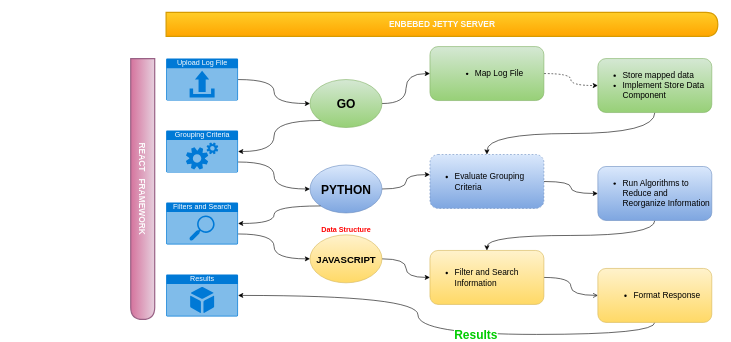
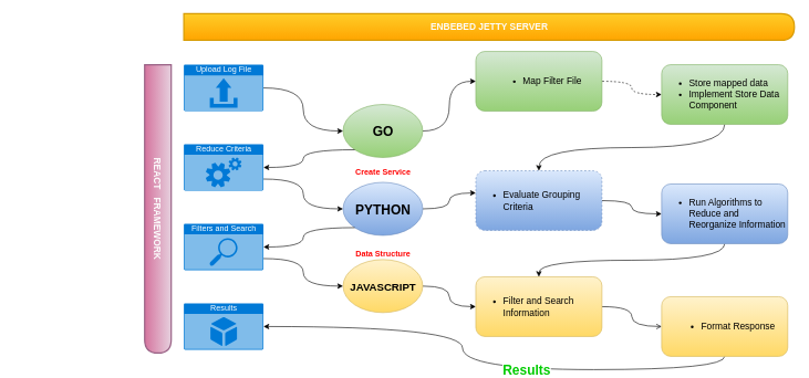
- <mxCell id="11" value="&lt;ul style=&quot;font-size: 14px; text-align: left;&quot;&gt;&lt;li style=&quot;&quot;&gt;Map Log File&lt;/li&gt;&lt;/ul&gt;" style="rounded=1;whiteSpace=wrap;html=1;fillColor=#d5e8d4;gradientColor=#97d077;strokeColor=#82b366;" vertex="1" parent="1"><mxGeometry x="716.5" y="77" width="190" height="90" as="geometry" /></mxCell>
+ <mxCell id="11" value="&lt;ul style=&quot;font-size: 14px; text-align: left;&quot;&gt;&lt;li style=&quot;&quot;&gt;Map Filter File&lt;/li&gt;&lt;/ul&gt;" style="rounded=1;whiteSpace=wrap;html=1;fillColor=#d5e8d4;gradientColor=#97d077;strokeColor=#82b366;" vertex="1" parent="1"><mxGeometry x="716.5" y="77" width="190" height="90" as="geometry" /></mxCell>
- <mxCell id="13" value="GO" style="ellipse;whiteSpace=wrap;html=1;fontSize=20;fontStyle=1;fillColor=#d5e8d4;strokeColor=#82b366;gradientColor=#97d077;" vertex="1" parent="1"><mxGeometry x="516.5" y="132" width="120" height="80" as="geometry" /></mxCell>
+ <mxCell id="13" value="GO" style="ellipse;whiteSpace=wrap;html=1;fontSize=20;fontStyle=1;fillColor=#d5e8d4;strokeColor=#82b366;gradientColor=#97d077;" vertex="1" parent="1"><mxGeometry x="516.5" y="157" width="120" height="80" as="geometry" /></mxCell>
- <mxCell id="8" value="Grouping Criteria" style="html=1;whiteSpace=wrap;strokeColor=none;fillColor=#0079D6;labelPosition=center;verticalLabelPosition=middle;verticalAlign=top;align=center;fontSize=12;outlineConnect=0;spacingTop=-6;fontColor=#FFFFFF;sketch=0;shape=mxgraph.sitemap.services;" vertex="1" parent="1"><mxGeometry x="276.5" y="217" width="120" height="70" as="geometry" /></mxCell>
+ <mxCell id="8" value="Reduce Criteria" style="html=1;whiteSpace=wrap;strokeColor=none;fillColor=#0079D6;labelPosition=center;verticalLabelPosition=middle;verticalAlign=top;align=center;fontSize=12;outlineConnect=0;spacingTop=-6;fontColor=#FFFFFF;sketch=0;shape=mxgraph.sitemap.services;" vertex="1" parent="1"><mxGeometry x="276.5" y="217" width="120" height="70" as="geometry" /></mxCell>
+ <mxCell id="26" value="Create Service" style="text;html=1;align=center;verticalAlign=middle;whiteSpace=wrap;rounded=0;fontStyle=1;fontColor=#FF0000;" vertex="1" parent="1"><mxGeometry x="531.5" y="244.5" width="90" height="30" as="geometry" /></mxCell>
